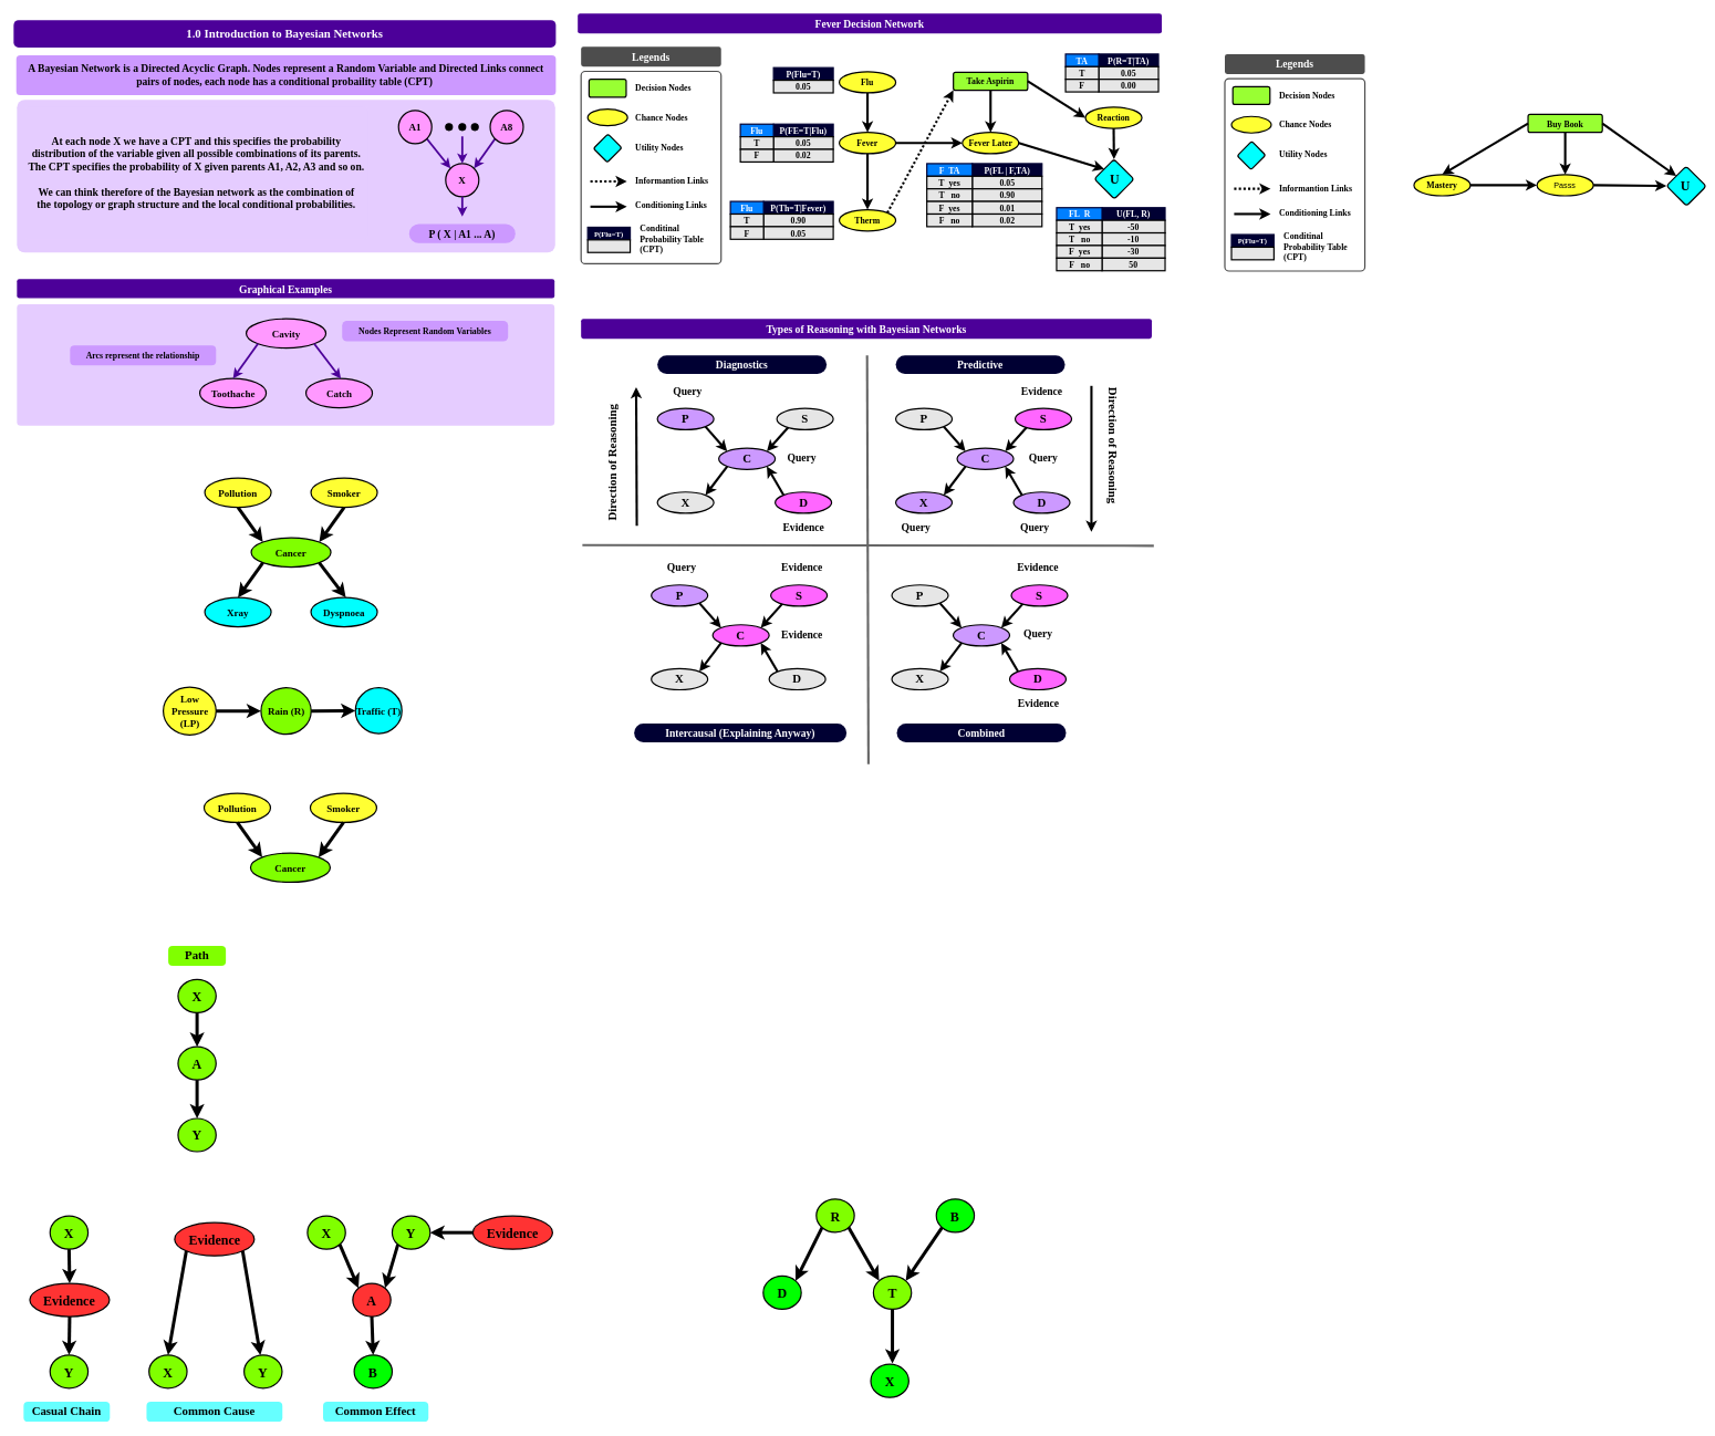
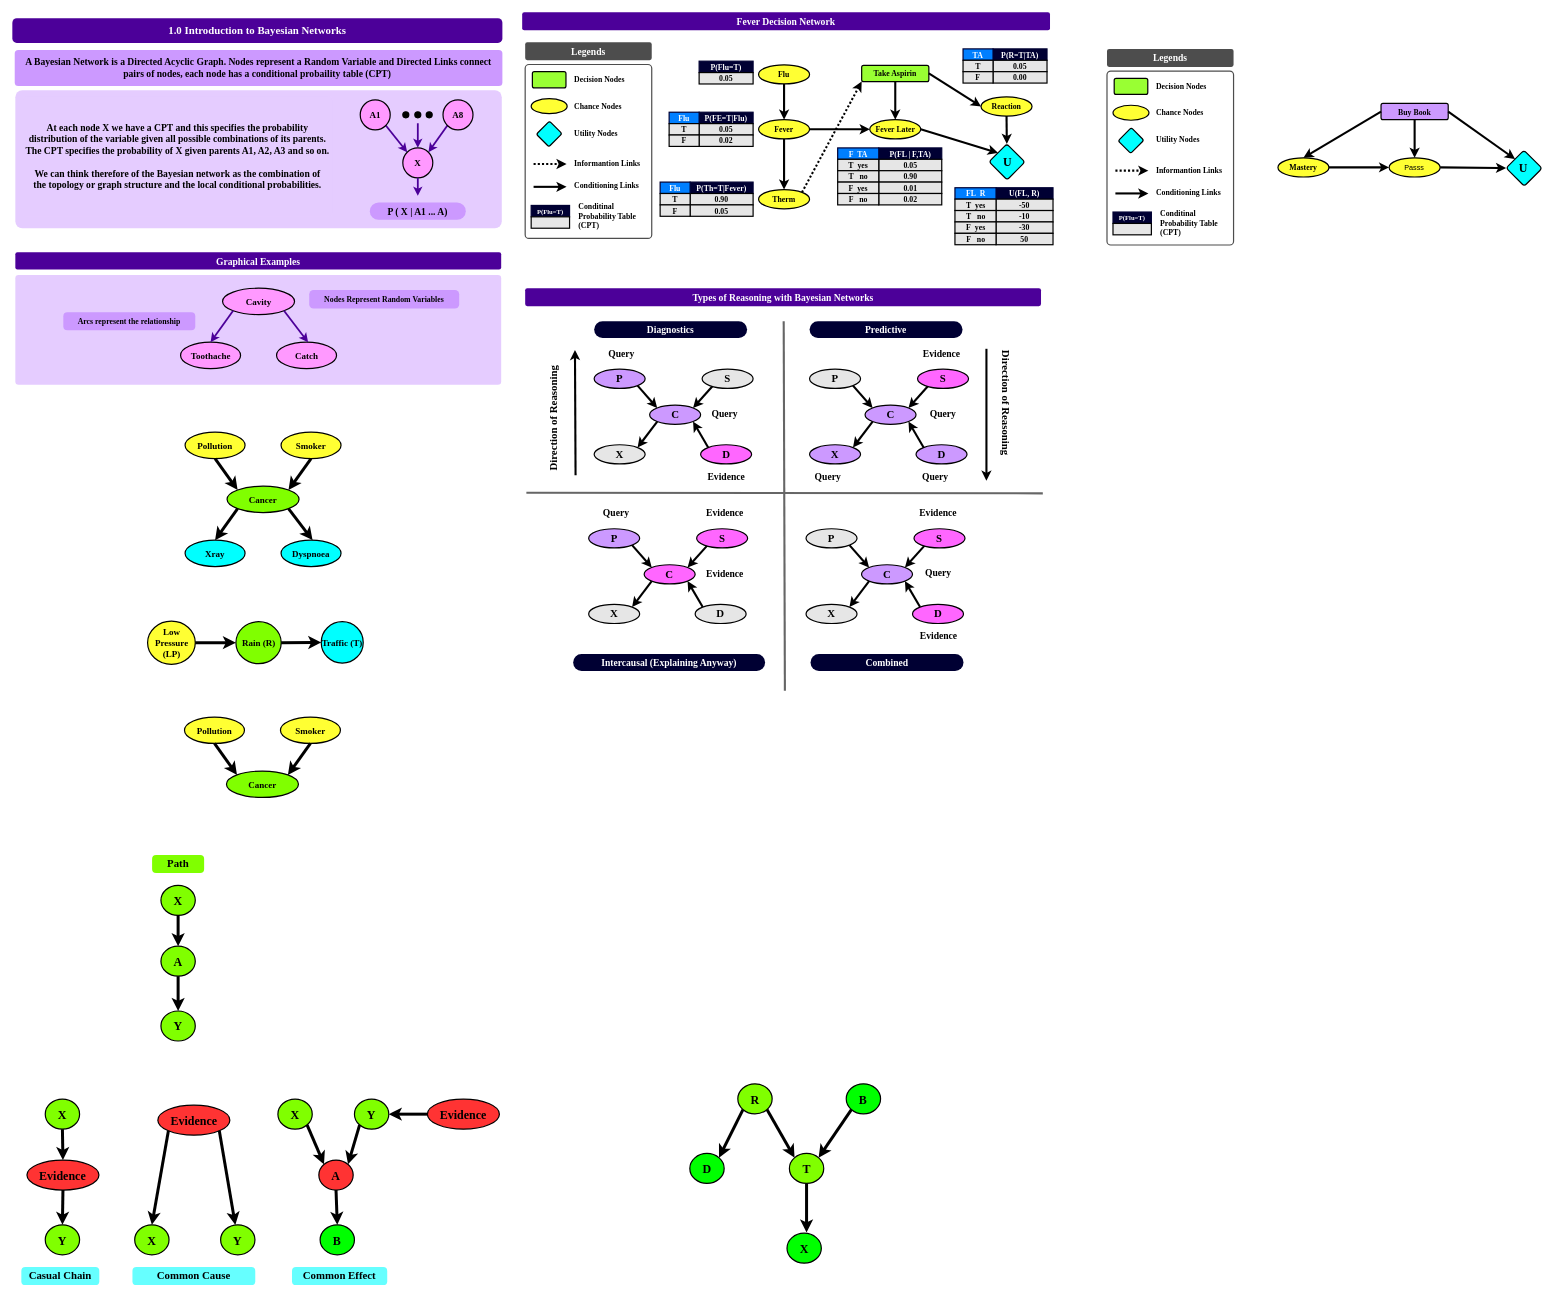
- <mxCell id="239" value="&lt;font face=&quot;Comic Sans MS&quot; color=&quot;#000000&quot;&gt;&lt;span style=&quot;font-size: 13px;&quot;&gt;&lt;b&gt;Buy Book&lt;/b&gt;&lt;/span&gt;&lt;/font&gt;" style="rounded=1;whiteSpace=wrap;html=1;fillColor=#99FF33;strokeColor=default;fontColor=#FFFFFF;arcSize=12;container=0;strokeWidth=2;" vertex="1" parent="1"><mxGeometry x="2301.87" y="172" width="112" height="27" as="geometry" /></mxCell>
+ <mxCell id="239" value="&lt;font face=&quot;Comic Sans MS&quot; color=&quot;#000000&quot;&gt;&lt;span style=&quot;font-size: 13px;&quot;&gt;&lt;b&gt;Buy Book&lt;/b&gt;&lt;/span&gt;&lt;/font&gt;" style="rounded=1;whiteSpace=wrap;html=1;fillColor=#cc99ff;strokeColor=default;fontColor=#FFFFFF;arcSize=12;container=0;strokeWidth=2;" vertex="1" parent="1"><mxGeometry x="2301.87" y="172" width="112" height="27" as="geometry" /></mxCell>
